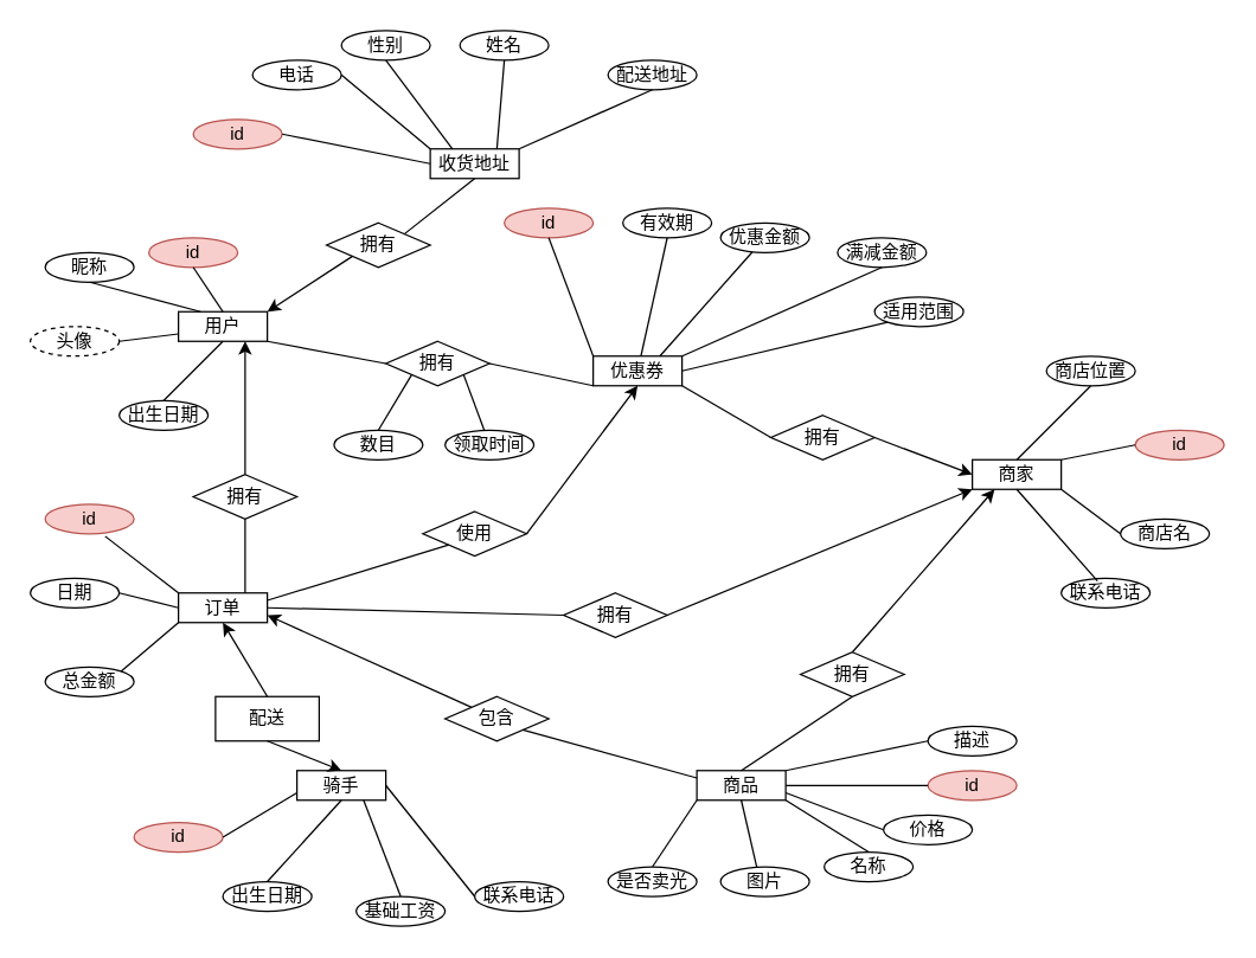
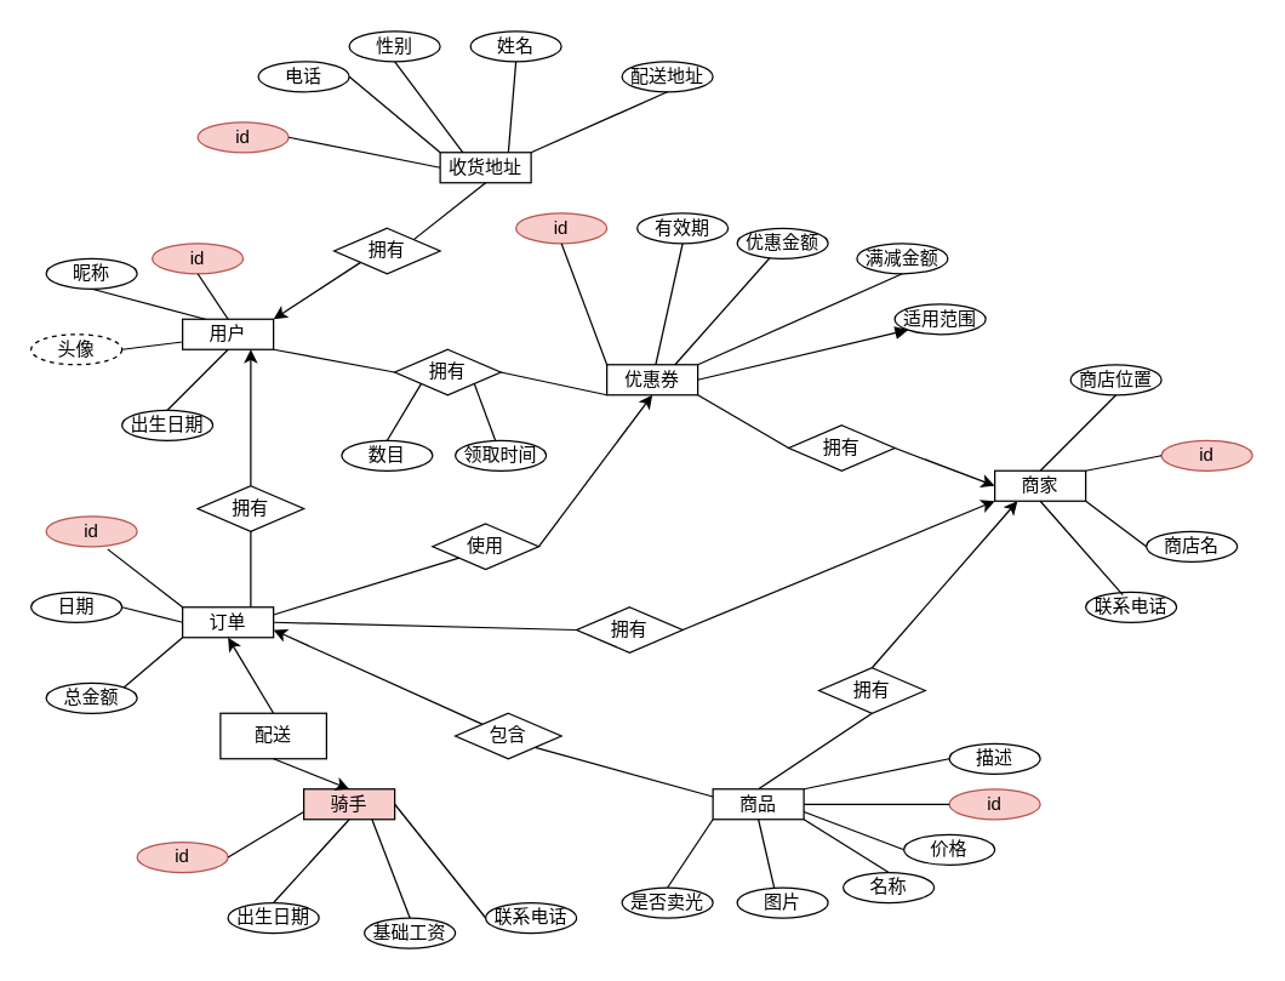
- <mxCell id="96" value="" style="endArrow=none;html=1;rounded=0;exitX=1;exitY=0.5;exitDx=0;exitDy=0;entryX=0;entryY=1;entryDx=0;entryDy=0;" edge="1" parent="1" source="7" target="95"><mxGeometry width="50" height="50" relative="1" as="geometry"><mxPoint x="470" y="250" as="sourcePoint" /><mxPoint x="605" y="190" as="targetPoint" /></mxGeometry></mxCell>
+ <mxCell id="96" value="" style="endArrow=block;html=1;rounded=0;exitX=1;exitY=0.5;exitDx=0;exitDy=0;entryX=0;entryY=1;entryDx=0;entryDy=0;" edge="1" parent="1" source="7" target="95"><mxGeometry width="50" height="50" relative="1" as="geometry"><mxPoint x="470" y="250" as="sourcePoint" /><mxPoint x="605" y="190" as="targetPoint" /></mxGeometry></mxCell>
- <mxCell id="3" value="骑手" style="rounded=0;whiteSpace=wrap;html=1;" vertex="1" parent="1"><mxGeometry x="200" y="520" width="60" height="20" as="geometry" /></mxCell>
+ <mxCell id="3" value="骑手" style="rounded=0;whiteSpace=wrap;html=1;fillColor=#f8cecc;" vertex="1" parent="1"><mxGeometry x="200" y="520" width="60" height="20" as="geometry" /></mxCell>
